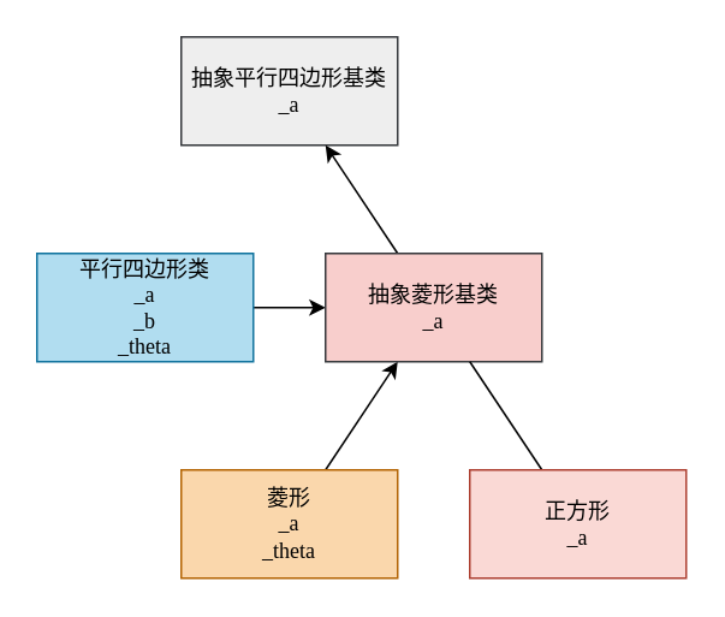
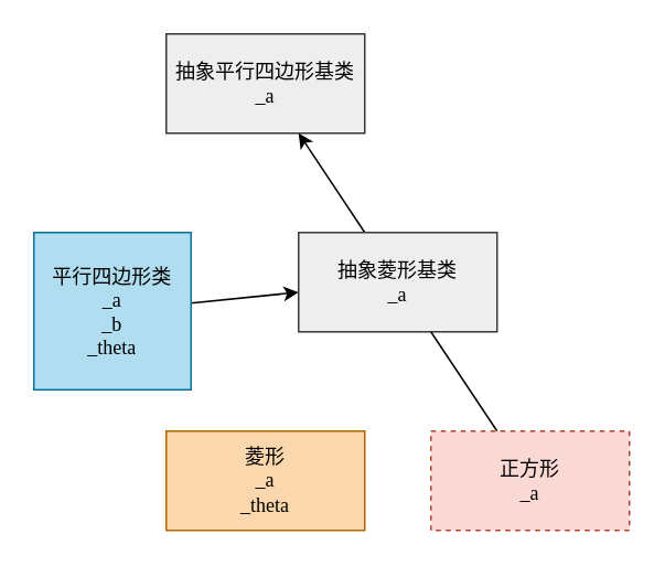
- <mxCell id="4" value="&lt;font face=&quot;consolas&quot;&gt;平行四边形类&lt;br&gt;_a&lt;br&gt;_b&lt;br&gt;_theta&lt;br&gt;&lt;/font&gt;" style="rounded=0;whiteSpace=wrap;html=1;fillColor=#b1ddf0;strokeColor=#10739e;" vertex="1" parent="1"><mxGeometry x="20" y="140" width="120" height="60" as="geometry" /></mxCell>
+ <mxCell id="4" value="&lt;font face=&quot;consolas&quot;&gt;平行四边形类&lt;br&gt;_a&lt;br&gt;_b&lt;br&gt;_theta&lt;br&gt;&lt;/font&gt;" style="rounded=0;whiteSpace=wrap;html=1;fillColor=#b1ddf0;strokeColor=#10739e;" vertex="1" parent="1"><mxGeometry x="20" y="140" width="95" height="95" as="geometry" /></mxCell>
- <mxCell id="8" value="&lt;font face=&quot;consolas&quot;&gt;抽象菱形基类&lt;br&gt;_a&lt;/font&gt;" style="rounded=0;whiteSpace=wrap;html=1;fillColor=#f8cecc;strokeColor=#36393D;" vertex="1" parent="1"><mxGeometry x="180" y="140" width="120" height="60" as="geometry" /></mxCell>
+ <mxCell id="8" value="&lt;font face=&quot;consolas&quot;&gt;抽象菱形基类&lt;br&gt;_a&lt;/font&gt;" style="rounded=0;whiteSpace=wrap;html=1;fillColor=#EEEEEE;strokeColor=#36393D;" vertex="1" parent="1"><mxGeometry x="180" y="140" width="120" height="60" as="geometry" /></mxCell>
- <mxCell id="6" style="rounded=0;orthogonalLoop=1;jettySize=auto;html=1;" edge="1" parent="1" source="7" target="8"><mxGeometry relative="1" as="geometry" /></mxCell>
- <mxCell id="10" value="&lt;font face=&quot;consolas&quot;&gt;正方形&lt;br&gt;_a&lt;br&gt;&lt;/font&gt;" style="rounded=0;whiteSpace=wrap;html=1;fillColor=#fad9d5;strokeColor=#ae4132;" vertex="1" parent="1"><mxGeometry x="260" y="260" width="120" height="60" as="geometry" /></mxCell>
+ <mxCell id="10" value="&lt;font face=&quot;consolas&quot;&gt;正方形&lt;br&gt;_a&lt;br&gt;&lt;/font&gt;" style="rounded=0;whiteSpace=wrap;html=1;fillColor=#fad9d5;strokeColor=#ae4132;dashed=1;" vertex="1" parent="1"><mxGeometry x="260" y="260" width="120" height="60" as="geometry" /></mxCell>
